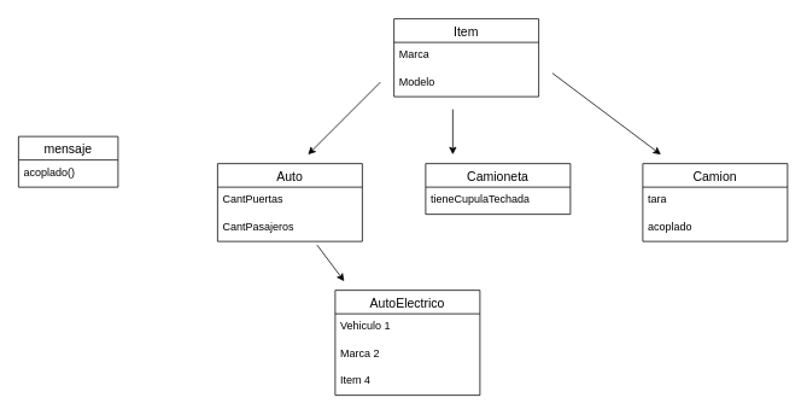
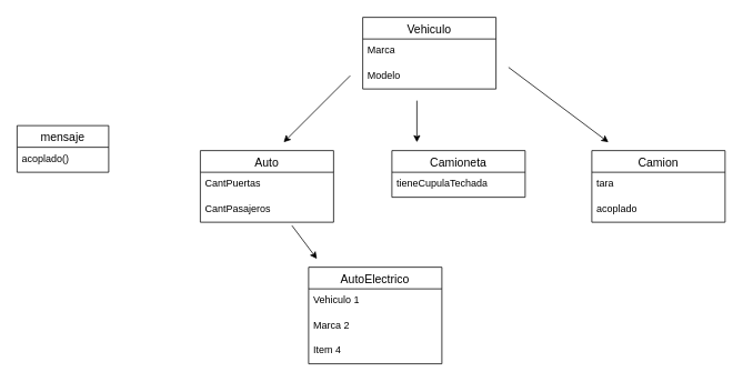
- <mxCell id="2" value="Item" style="swimlane;fontStyle=0;childLayout=stackLayout;horizontal=1;startSize=26;horizontalStack=0;resizeParent=1;resizeParentMax=0;resizeLast=0;collapsible=1;marginBottom=0;align=center;fontSize=14;" vertex="1" parent="1"><mxGeometry x="435" y="20" width="160" height="86" as="geometry" /></mxCell>
+ <mxCell id="2" value="Vehiculo" style="swimlane;fontStyle=0;childLayout=stackLayout;horizontal=1;startSize=26;horizontalStack=0;resizeParent=1;resizeParentMax=0;resizeLast=0;collapsible=1;marginBottom=0;align=center;fontSize=14;" vertex="1" parent="1"><mxGeometry x="435" y="20" width="160" height="86" as="geometry" /></mxCell>
